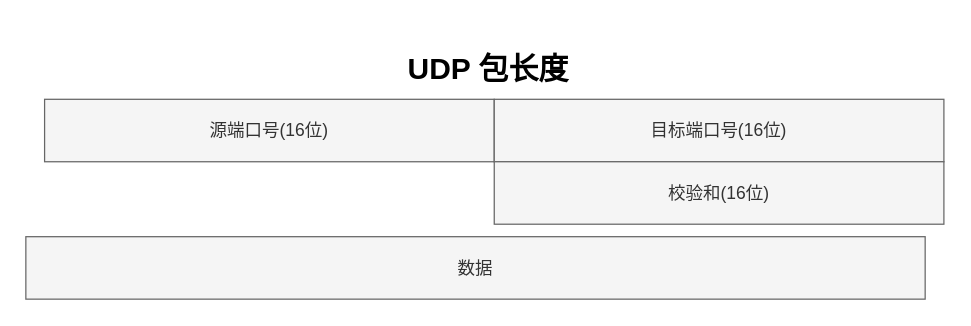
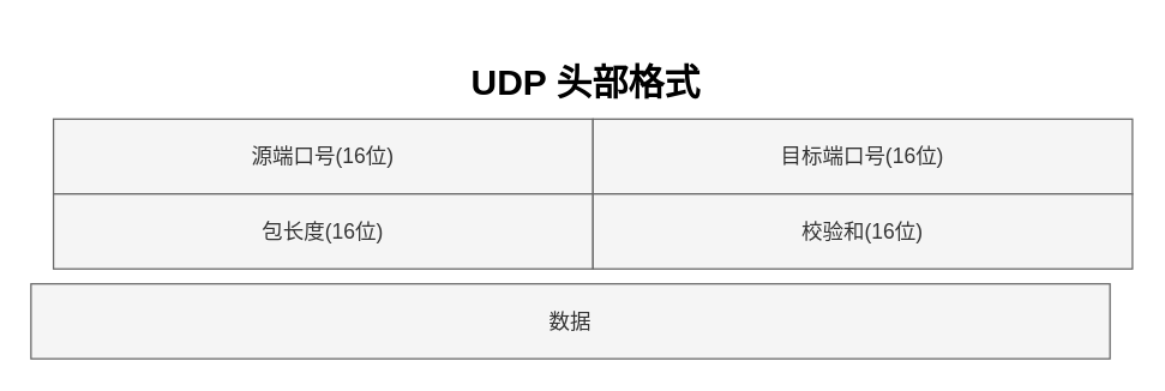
- <mxCell id="7" value="&lt;h1&gt;UDP 包长度&lt;/h1&gt;" style="text;html=1;align=center;verticalAlign=middle;resizable=0;points=[];autosize=1;strokeColor=none;fillColor=none;" parent="1" vertex="1"><mxGeometry x="300" y="20" width="180" height="70" as="geometry" /></mxCell>
+ <mxCell id="7" value="&lt;h1&gt;UDP 头部格式&lt;/h1&gt;" style="text;html=1;align=center;verticalAlign=middle;resizable=0;points=[];autosize=1;strokeColor=none;fillColor=none;" parent="1" vertex="1"><mxGeometry x="300" y="20" width="180" height="70" as="geometry" /></mxCell>
+ <mxCell id="5" value="包长度(16位)" style="rounded=0;whiteSpace=wrap;html=1;fontSize=14;fillColor=#f5f5f5;fontColor=#333333;strokeColor=#666666;" parent="1" vertex="1"><mxGeometry x="35" y="129" width="360" height="50" as="geometry" /></mxCell>
